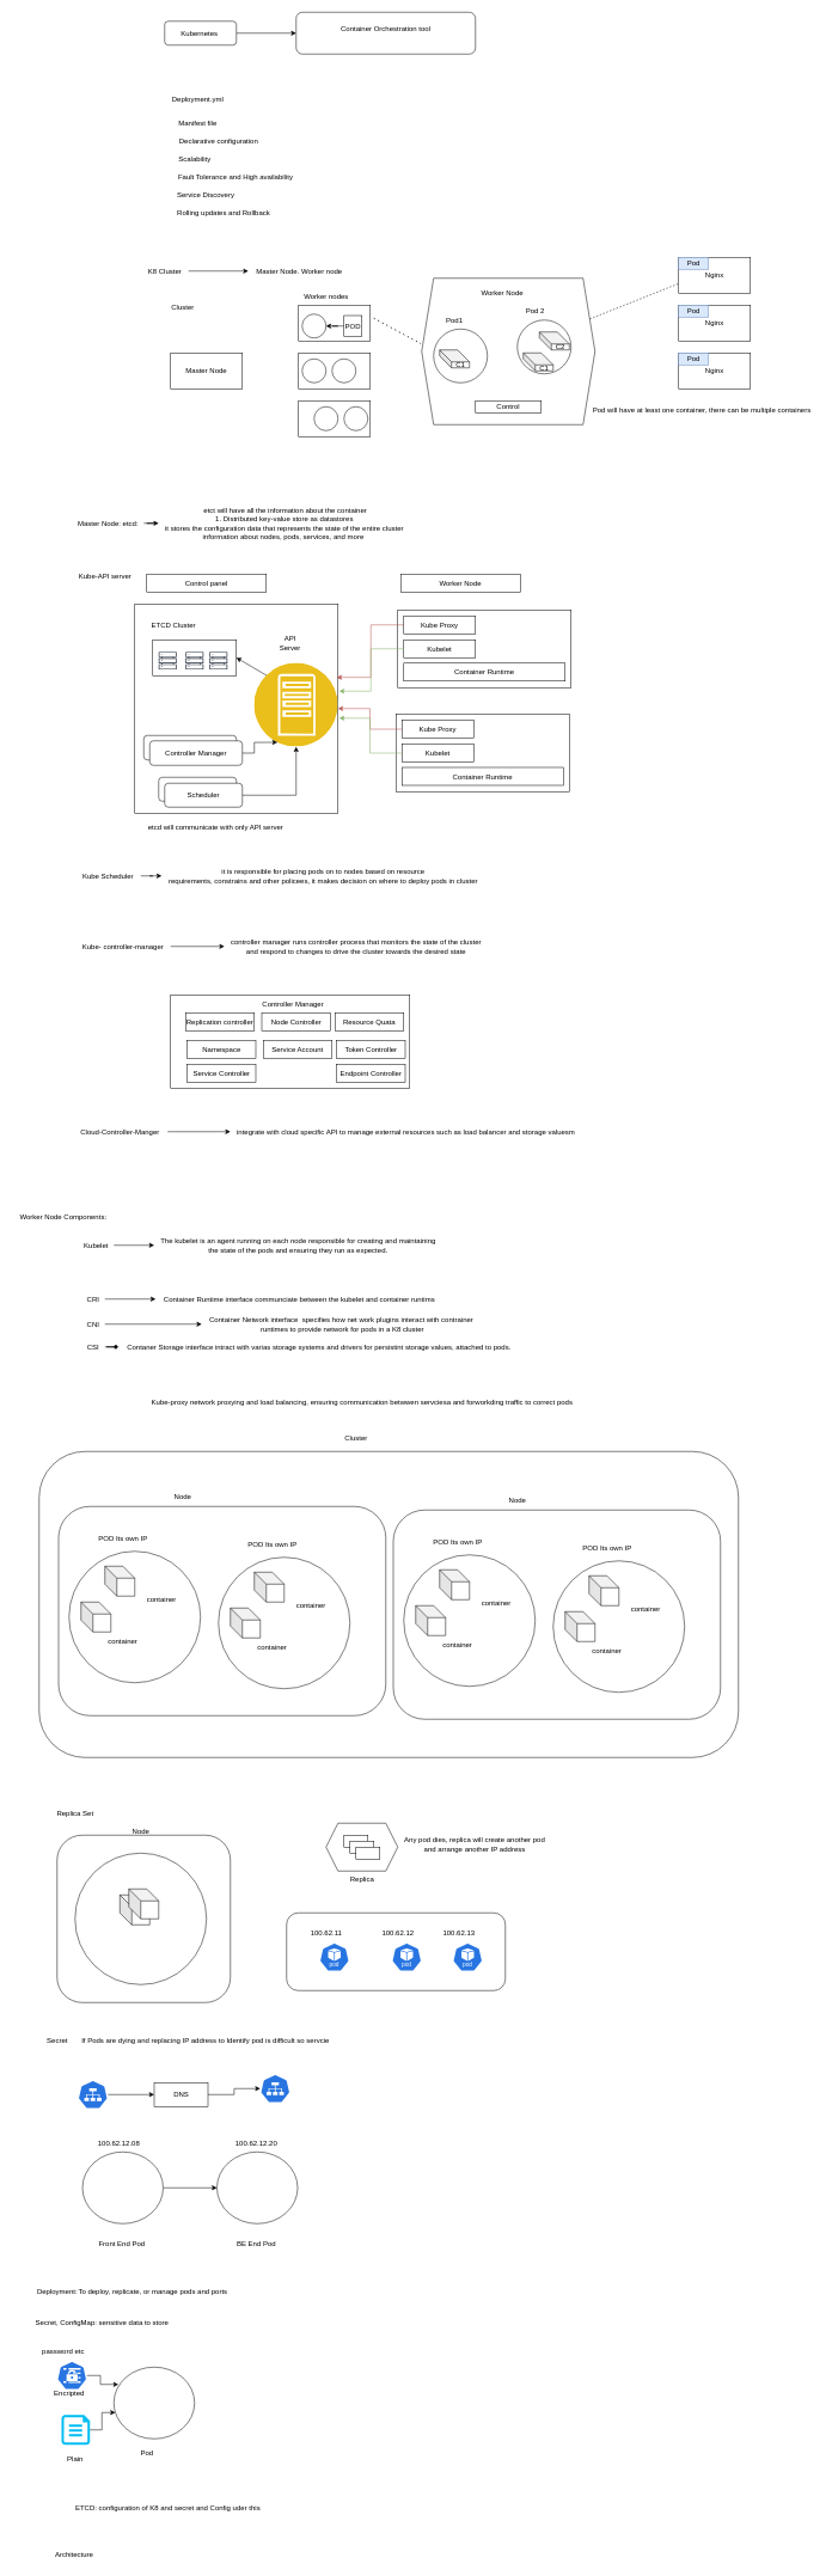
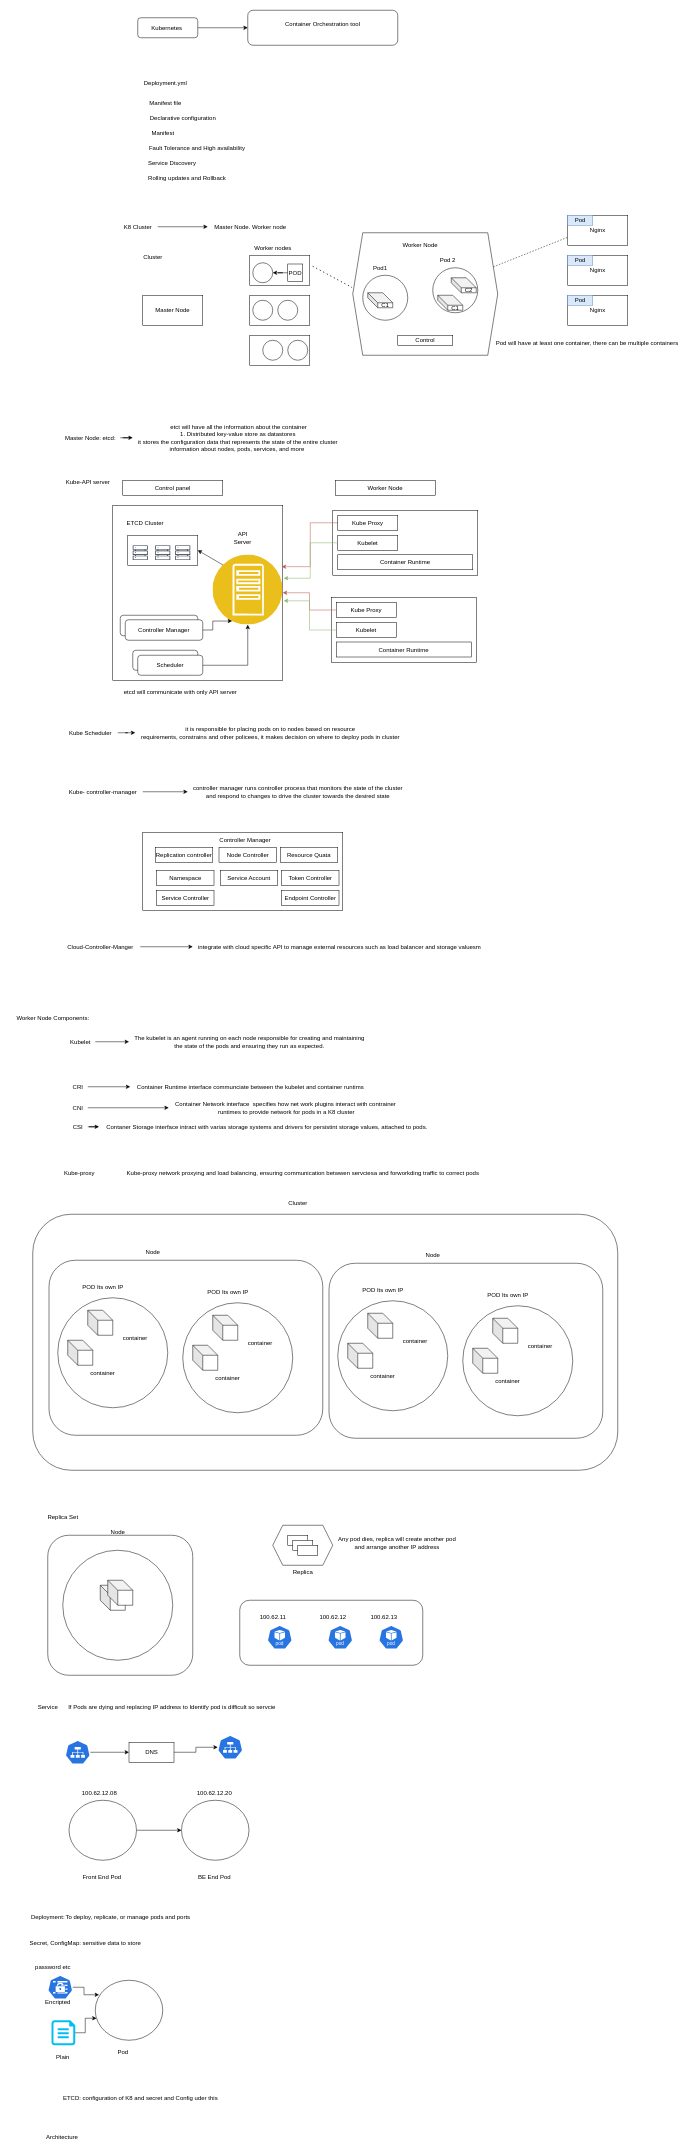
- <mxCell id="11" value="Scalability" style="text;html=1;align=center;verticalAlign=middle;resizable=0;points=[];autosize=1;strokeColor=none;fillColor=none;" parent="1" vertex="1"><mxGeometry x="285" y="250" width="80" height="30" as="geometry" /></mxCell>
+ <mxCell id="11" value="Manifest" style="text;html=1;align=center;verticalAlign=middle;resizable=0;points=[];autosize=1;strokeColor=none;fillColor=none;" parent="1" vertex="1"><mxGeometry x="285" y="250" width="80" height="30" as="geometry" /></mxCell>
- <mxCell id="112" value="" style="edgeStyle=orthogonalEdgeStyle;rounded=0;orthogonalLoop=1;jettySize=auto;html=1;endArrow=diamond;" parent="1" source="113" target="116" edge="1"><mxGeometry relative="1" as="geometry" /></mxCell>
+ <mxCell id="112" value="" style="edgeStyle=orthogonalEdgeStyle;rounded=0;orthogonalLoop=1;jettySize=auto;html=1;" parent="1" source="113" target="116" edge="1"><mxGeometry relative="1" as="geometry" /></mxCell>
+ <mxCell id="117" value="Kube-proxy" style="text;html=1;align=center;verticalAlign=middle;resizable=0;points=[];autosize=1;strokeColor=none;fillColor=none;" parent="1" vertex="1"><mxGeometry x="117.5" y="2330" width="80" height="30" as="geometry" /></mxCell>
- <mxCell id="163" value="Secret" style="text;html=1;align=center;verticalAlign=middle;resizable=0;points=[];autosize=1;strokeColor=none;fillColor=none;" vertex="1" parent="1"><mxGeometry x="65" y="3398" width="60" height="30" as="geometry" /></mxCell>
+ <mxCell id="163" value="Service" style="text;html=1;align=center;verticalAlign=middle;resizable=0;points=[];autosize=1;strokeColor=none;fillColor=none;" vertex="1" parent="1"><mxGeometry x="65" y="3398" width="60" height="30" as="geometry" /></mxCell>
